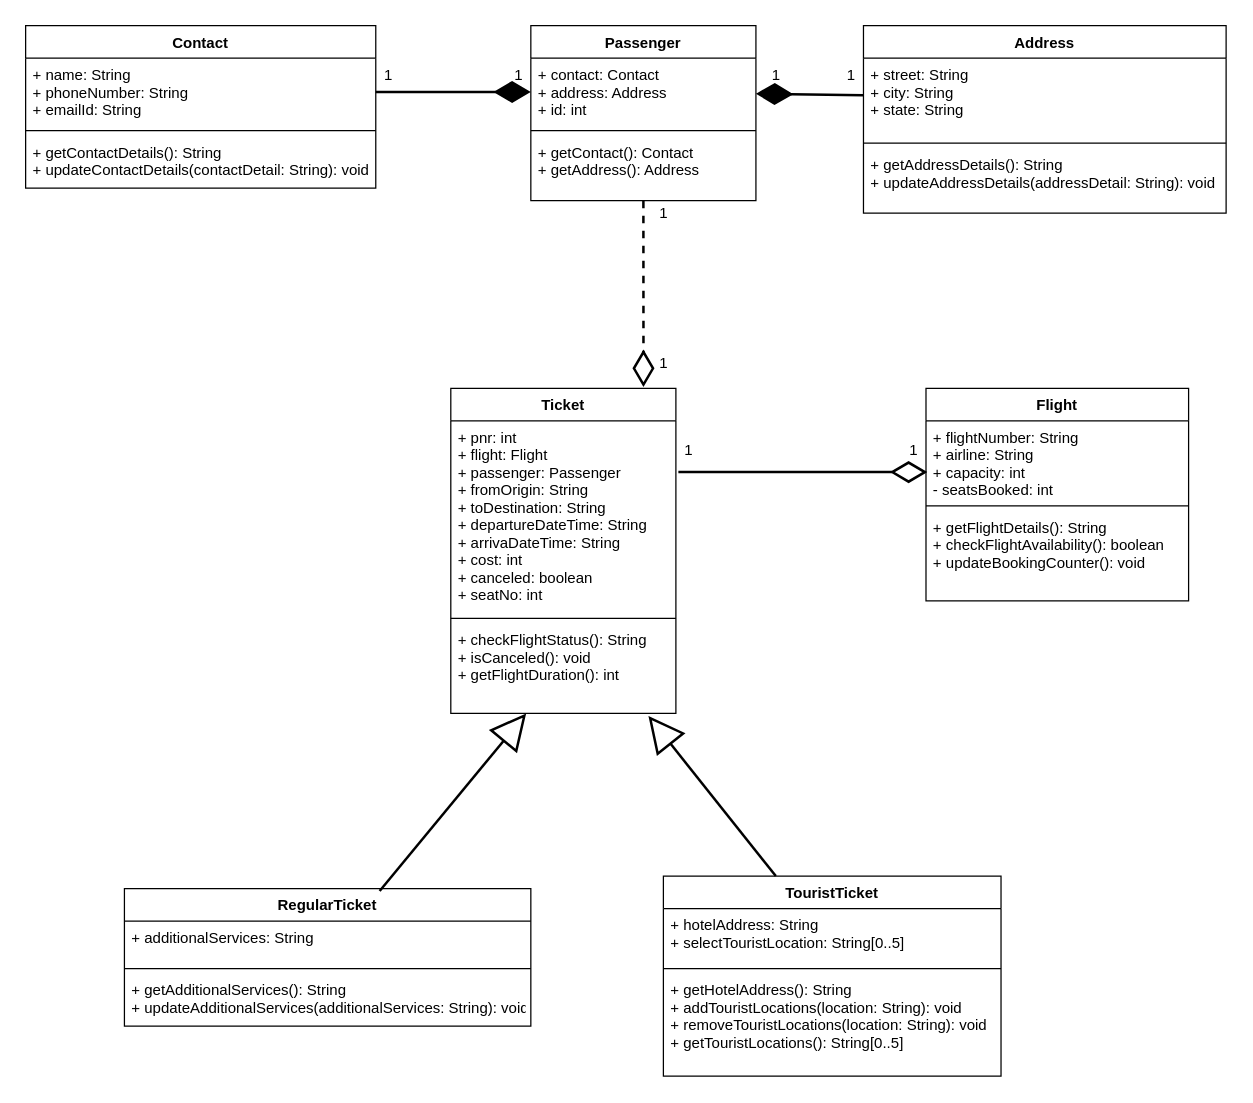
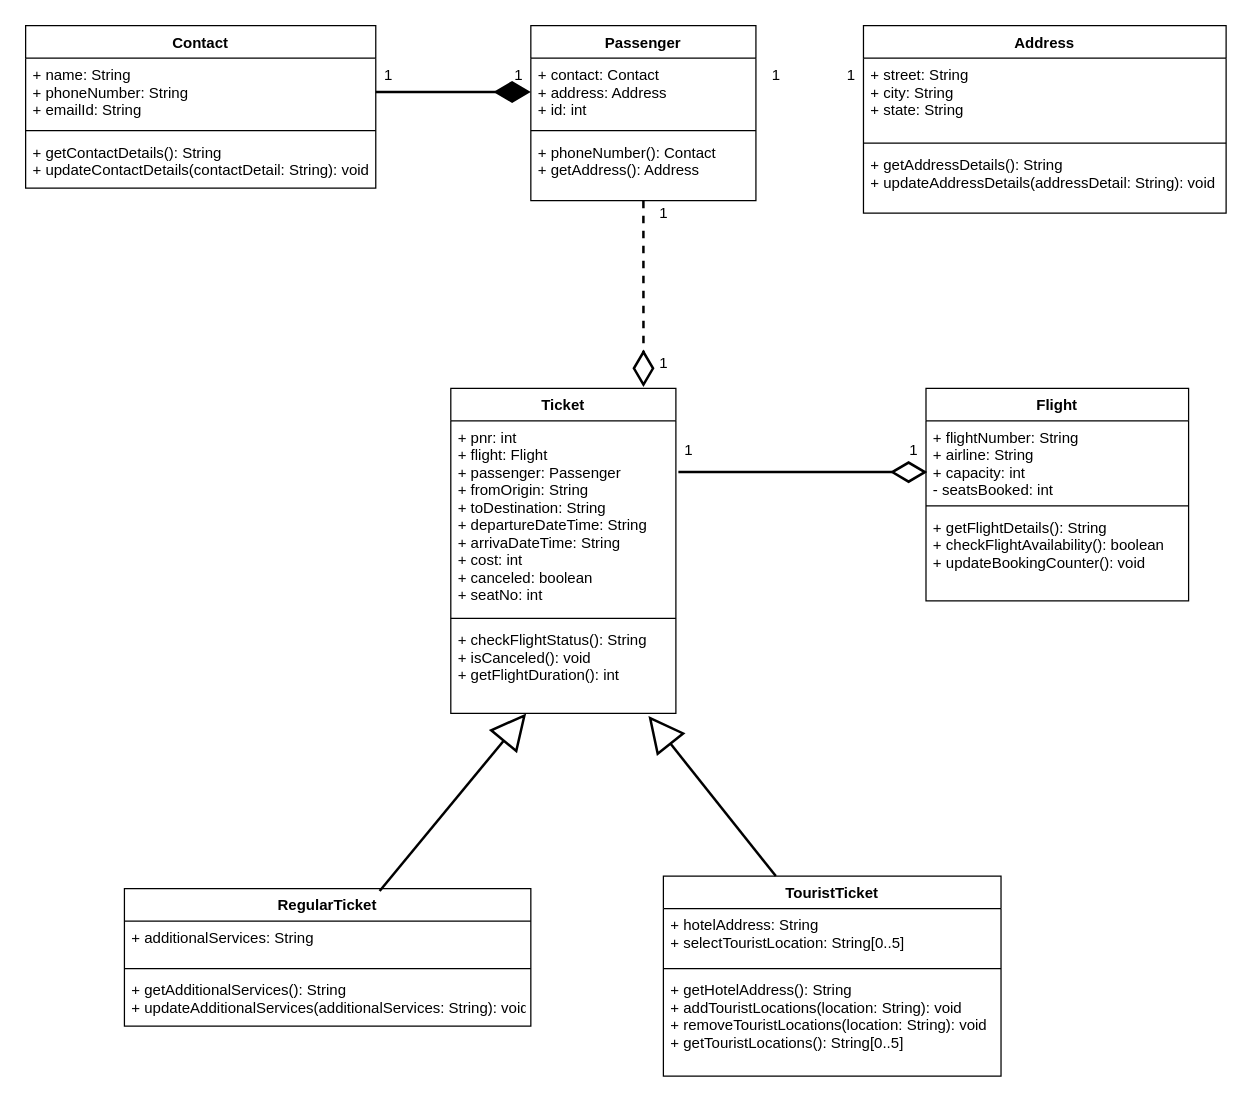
- <mxCell id="31" value="" style="endArrow=diamondThin;endFill=1;endSize=24;html=1;strokeWidth=2;startSize=9;" edge="1" parent="1" source="23" target="3"><mxGeometry width="160" relative="1" as="geometry"><mxPoint x="310" y="83" as="sourcePoint" /><mxPoint x="434" y="83" as="targetPoint" /></mxGeometry></mxCell>
- <mxCell id="5" value="+ getContact(): Contact&#10;+ getAddress(): Address" style="text;strokeColor=none;fillColor=none;align=left;verticalAlign=top;spacingLeft=4;spacingRight=4;overflow=hidden;rotatable=0;points=[[0,0.5],[1,0.5]];portConstraint=eastwest;" parent="2" vertex="1"><mxGeometry y="88" width="180" height="52" as="geometry" /></mxCell>
+ <mxCell id="5" value="+ phoneNumber(): Contact&#10;+ getAddress(): Address" style="text;strokeColor=none;fillColor=none;align=left;verticalAlign=top;spacingLeft=4;spacingRight=4;overflow=hidden;rotatable=0;points=[[0,0.5],[1,0.5]];portConstraint=eastwest;" parent="2" vertex="1"><mxGeometry y="88" width="180" height="52" as="geometry" /></mxCell>
